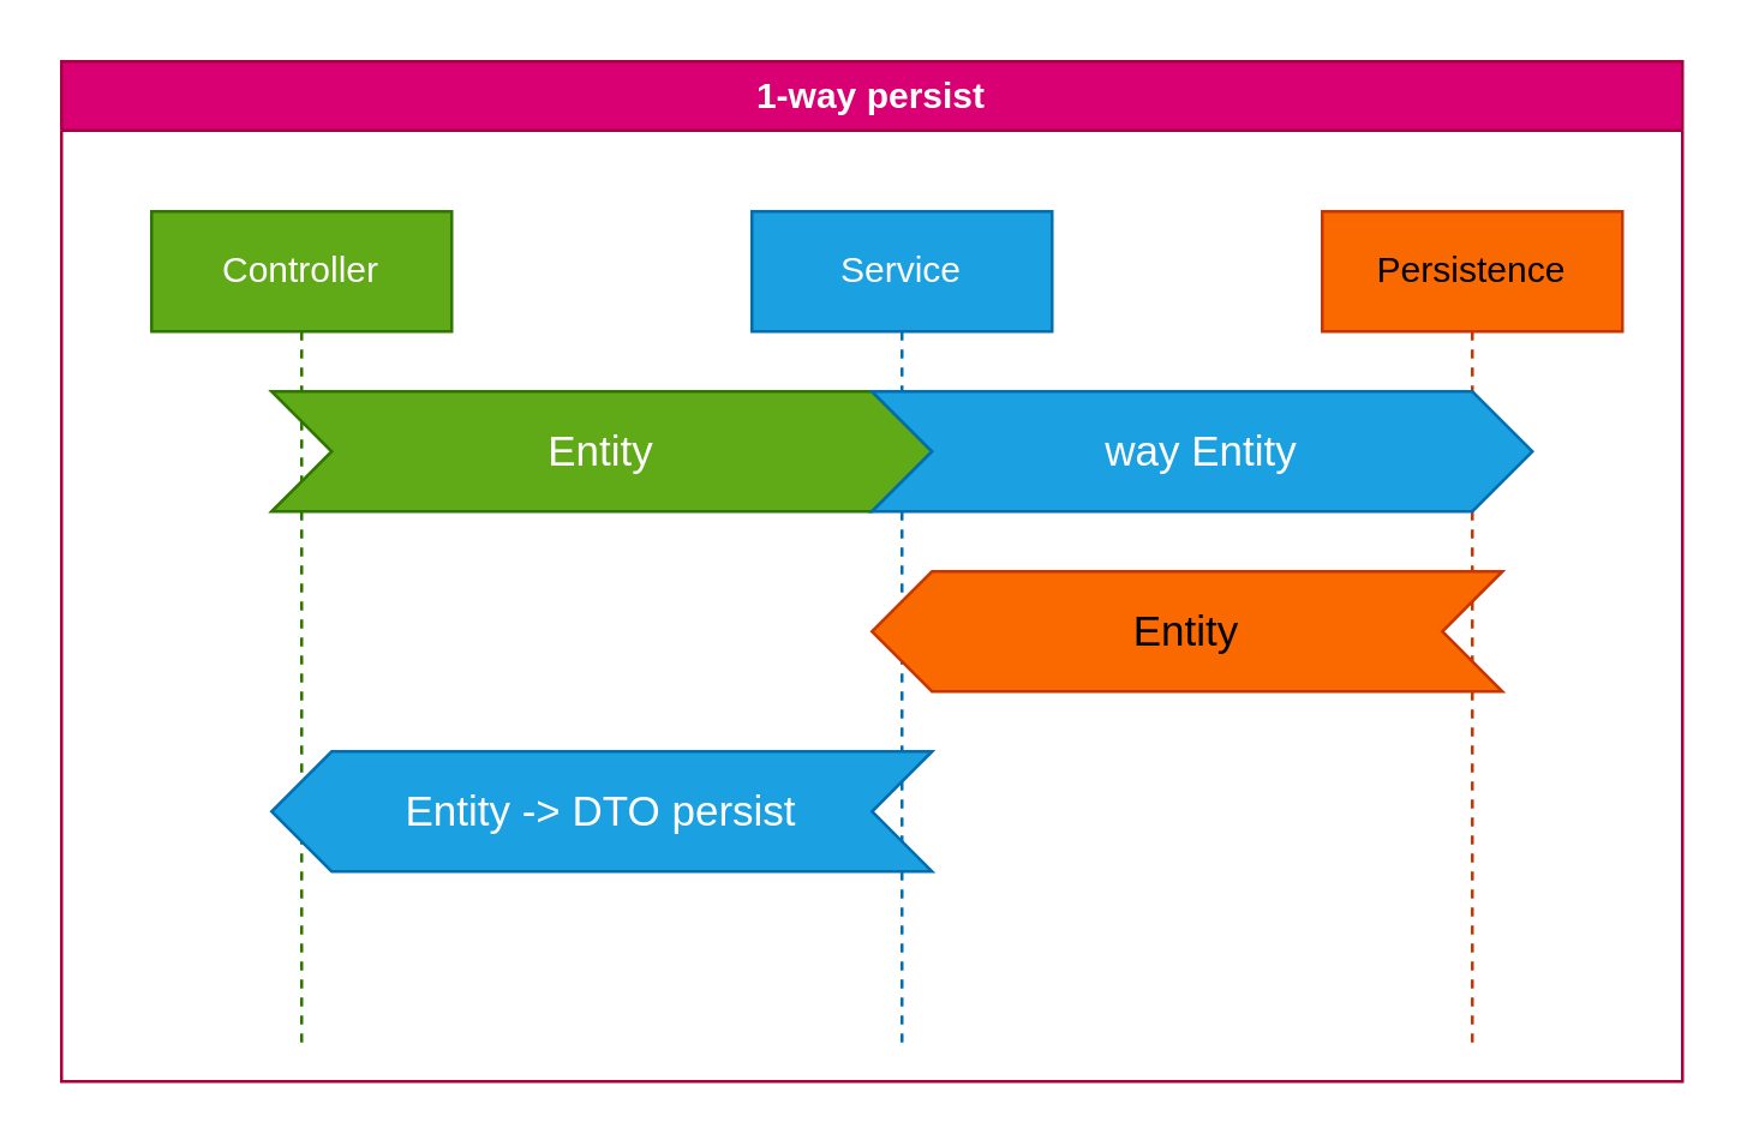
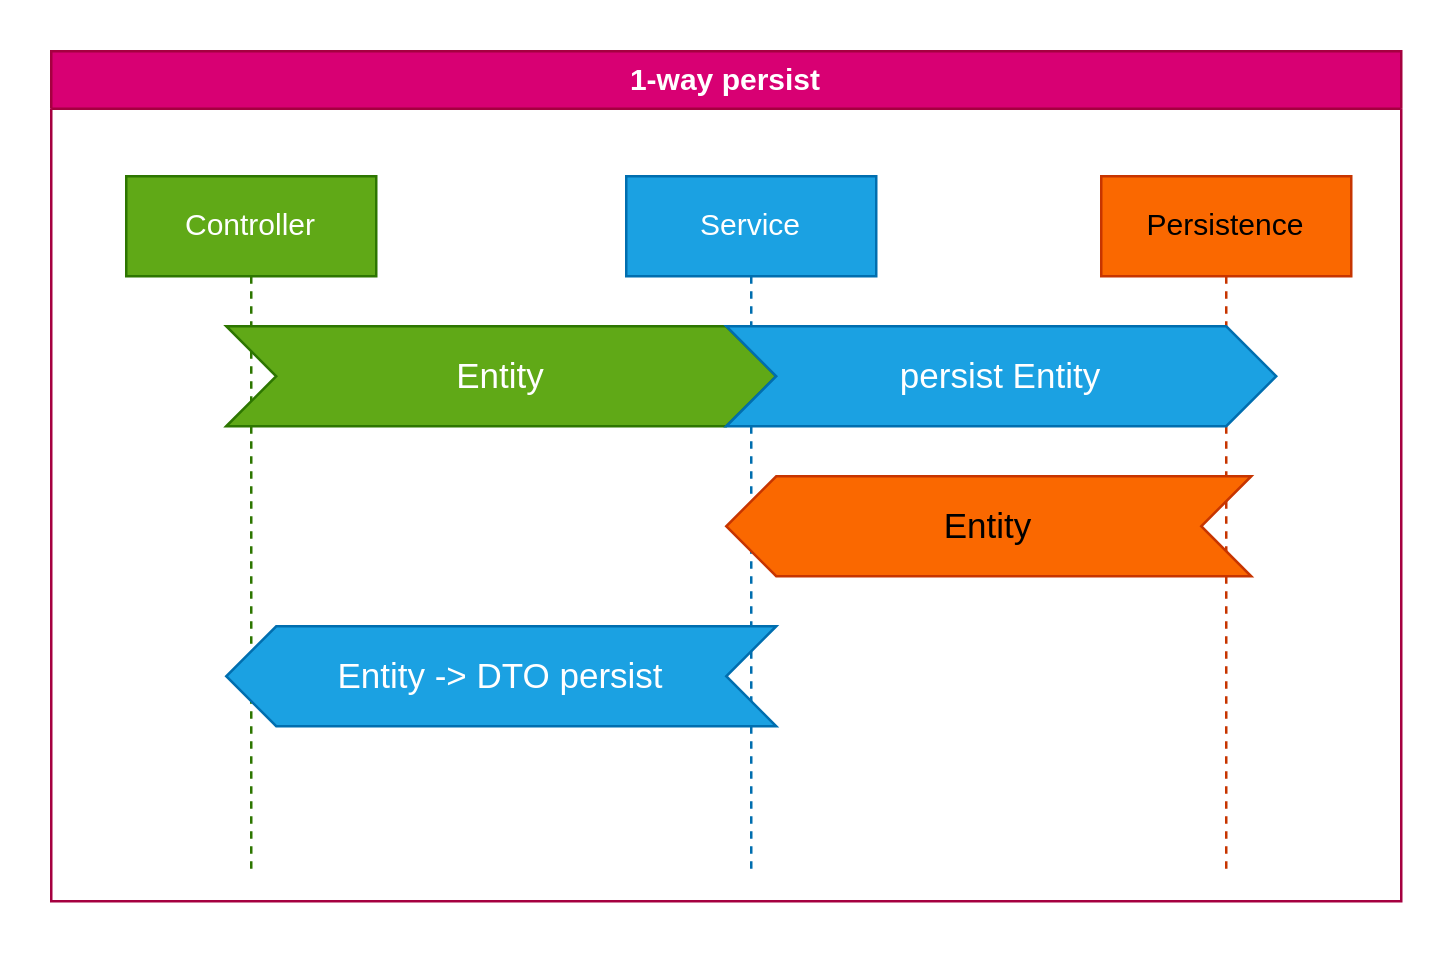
- <mxCell id="7" value="way Entity" style="html=1;shape=mxgraph.infographic.ribbonSimple;notch1=20;notch2=20;align=center;verticalAlign=middle;fontSize=14;fontStyle=0;fillColor=#1ba1e2;whiteSpace=wrap;fontColor=#ffffff;strokeColor=#006EAF;" vertex="1" parent="2"><mxGeometry x="270" y="110" width="220" height="40" as="geometry" /></mxCell>
+ <mxCell id="7" value="persist Entity" style="html=1;shape=mxgraph.infographic.ribbonSimple;notch1=20;notch2=20;align=center;verticalAlign=middle;fontSize=14;fontStyle=0;fillColor=#1ba1e2;whiteSpace=wrap;fontColor=#ffffff;strokeColor=#006EAF;" vertex="1" parent="2"><mxGeometry x="270" y="110" width="220" height="40" as="geometry" /></mxCell>
